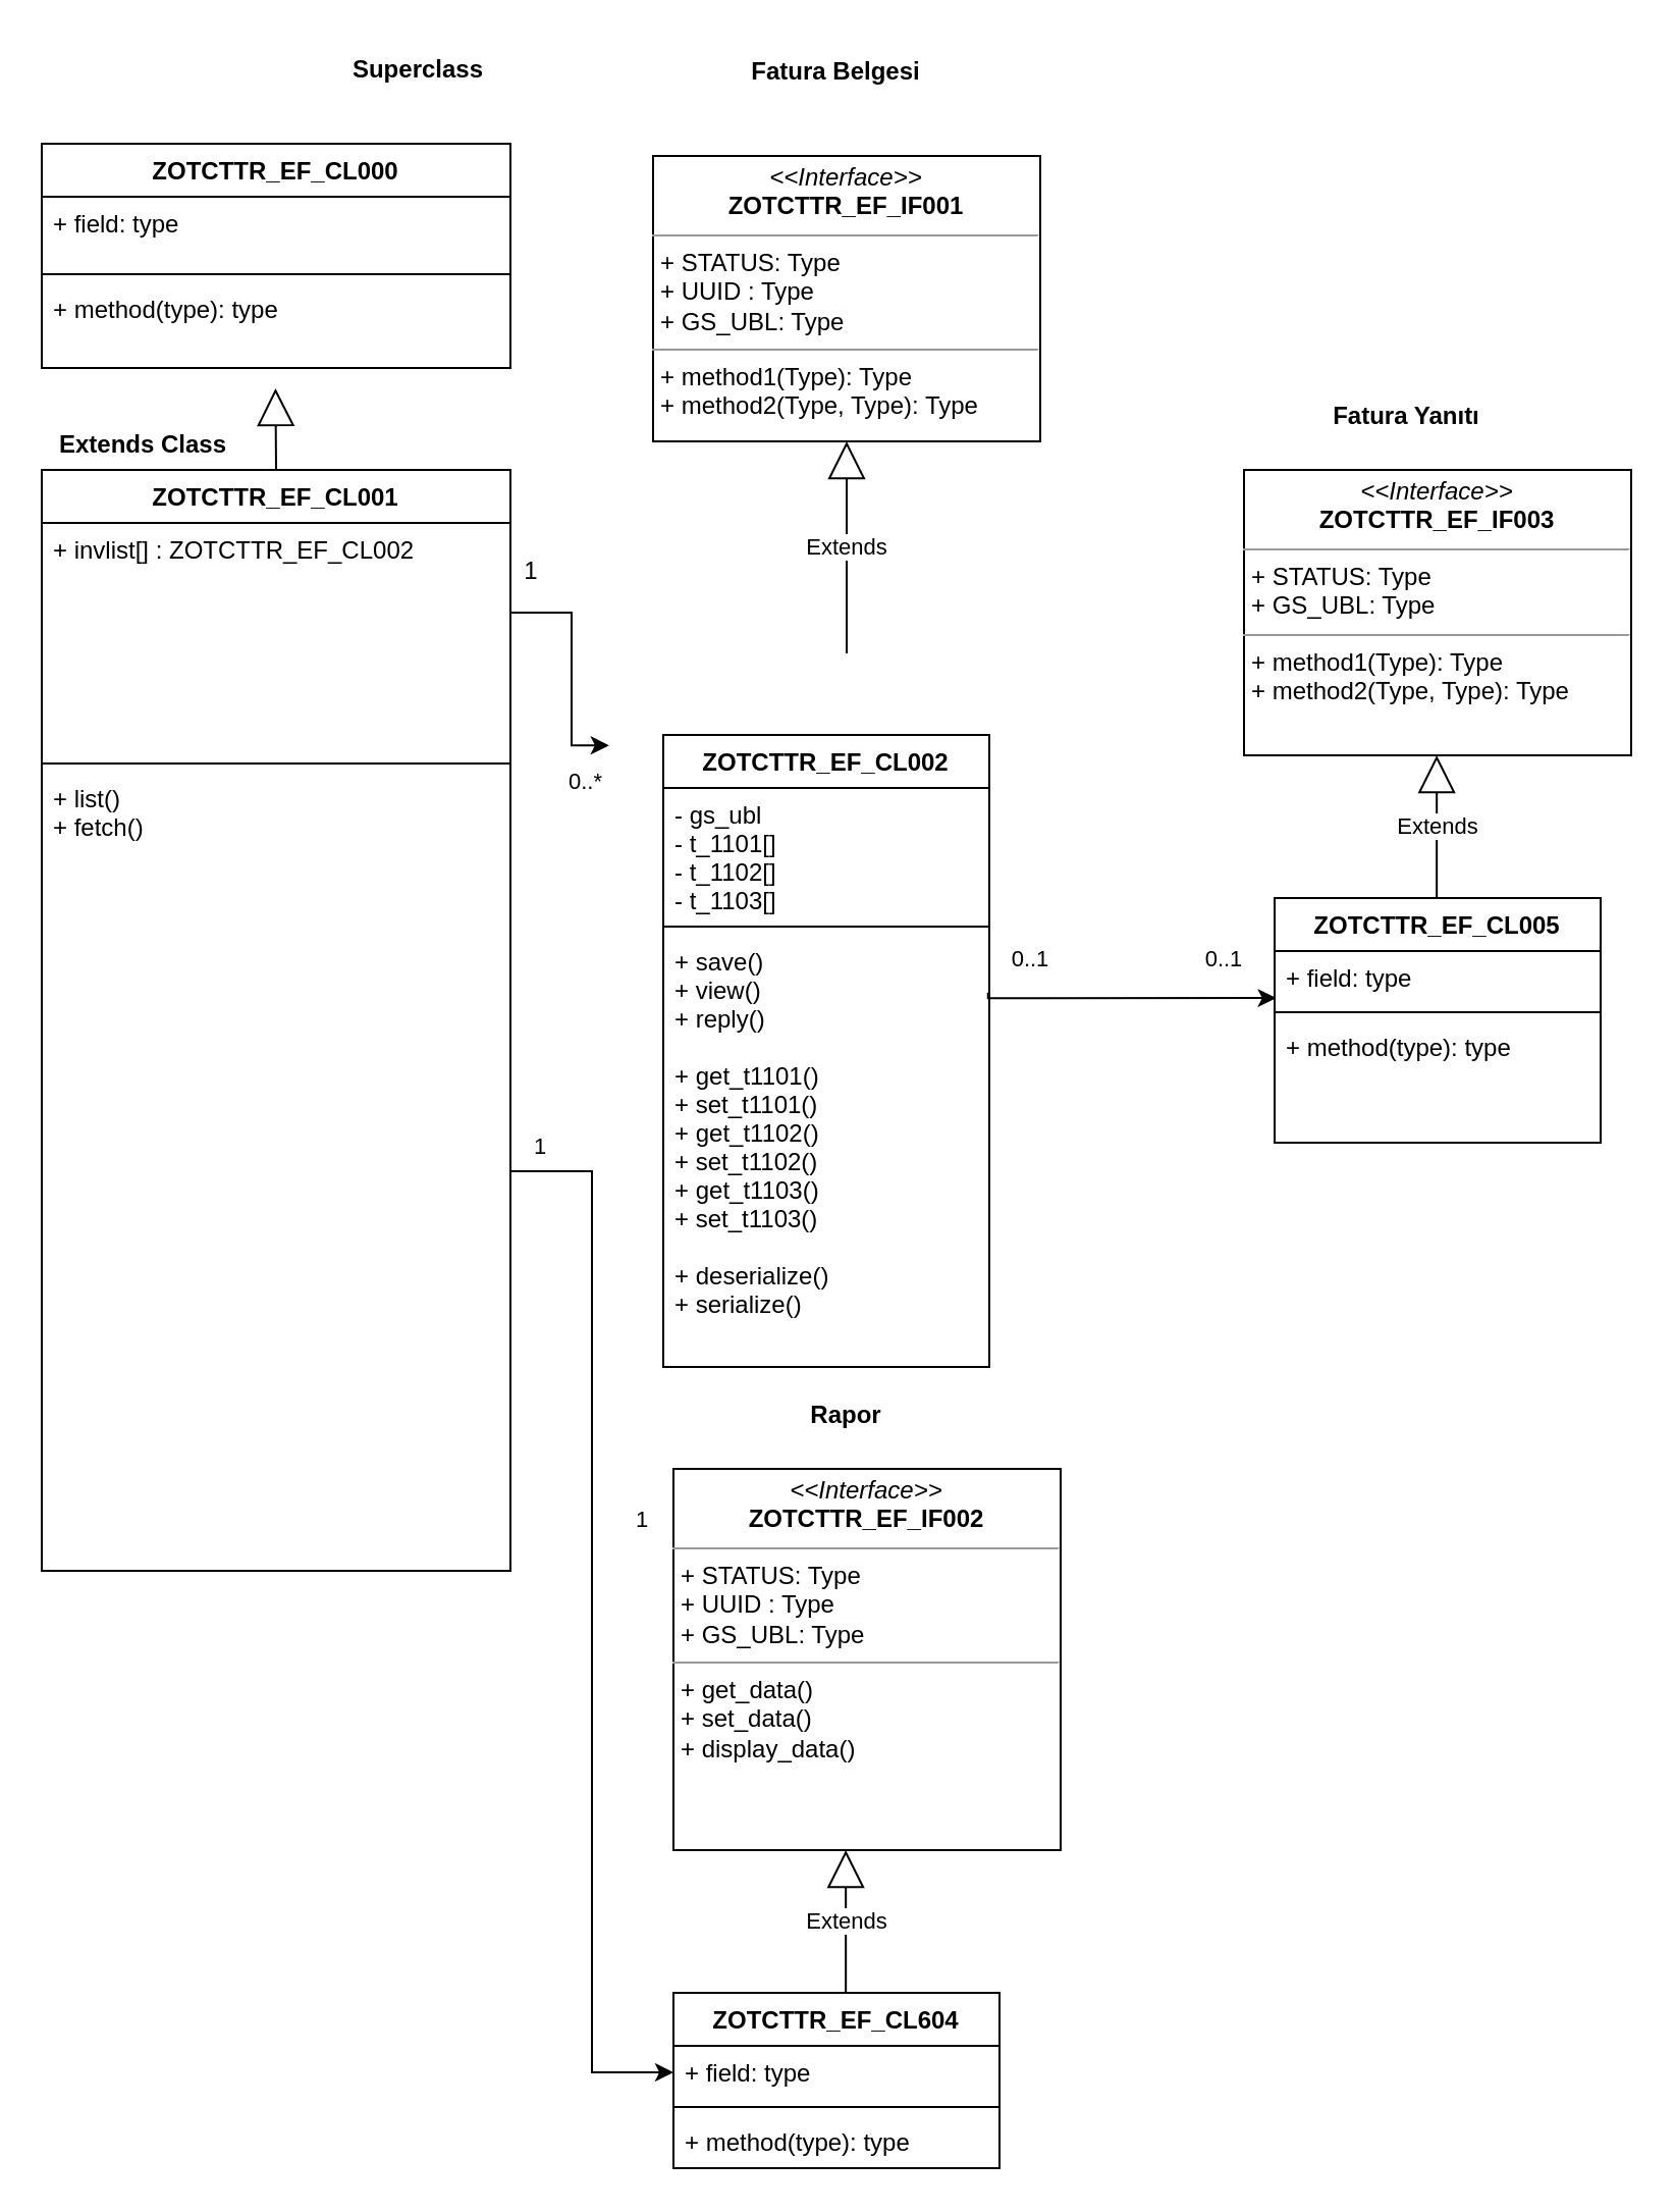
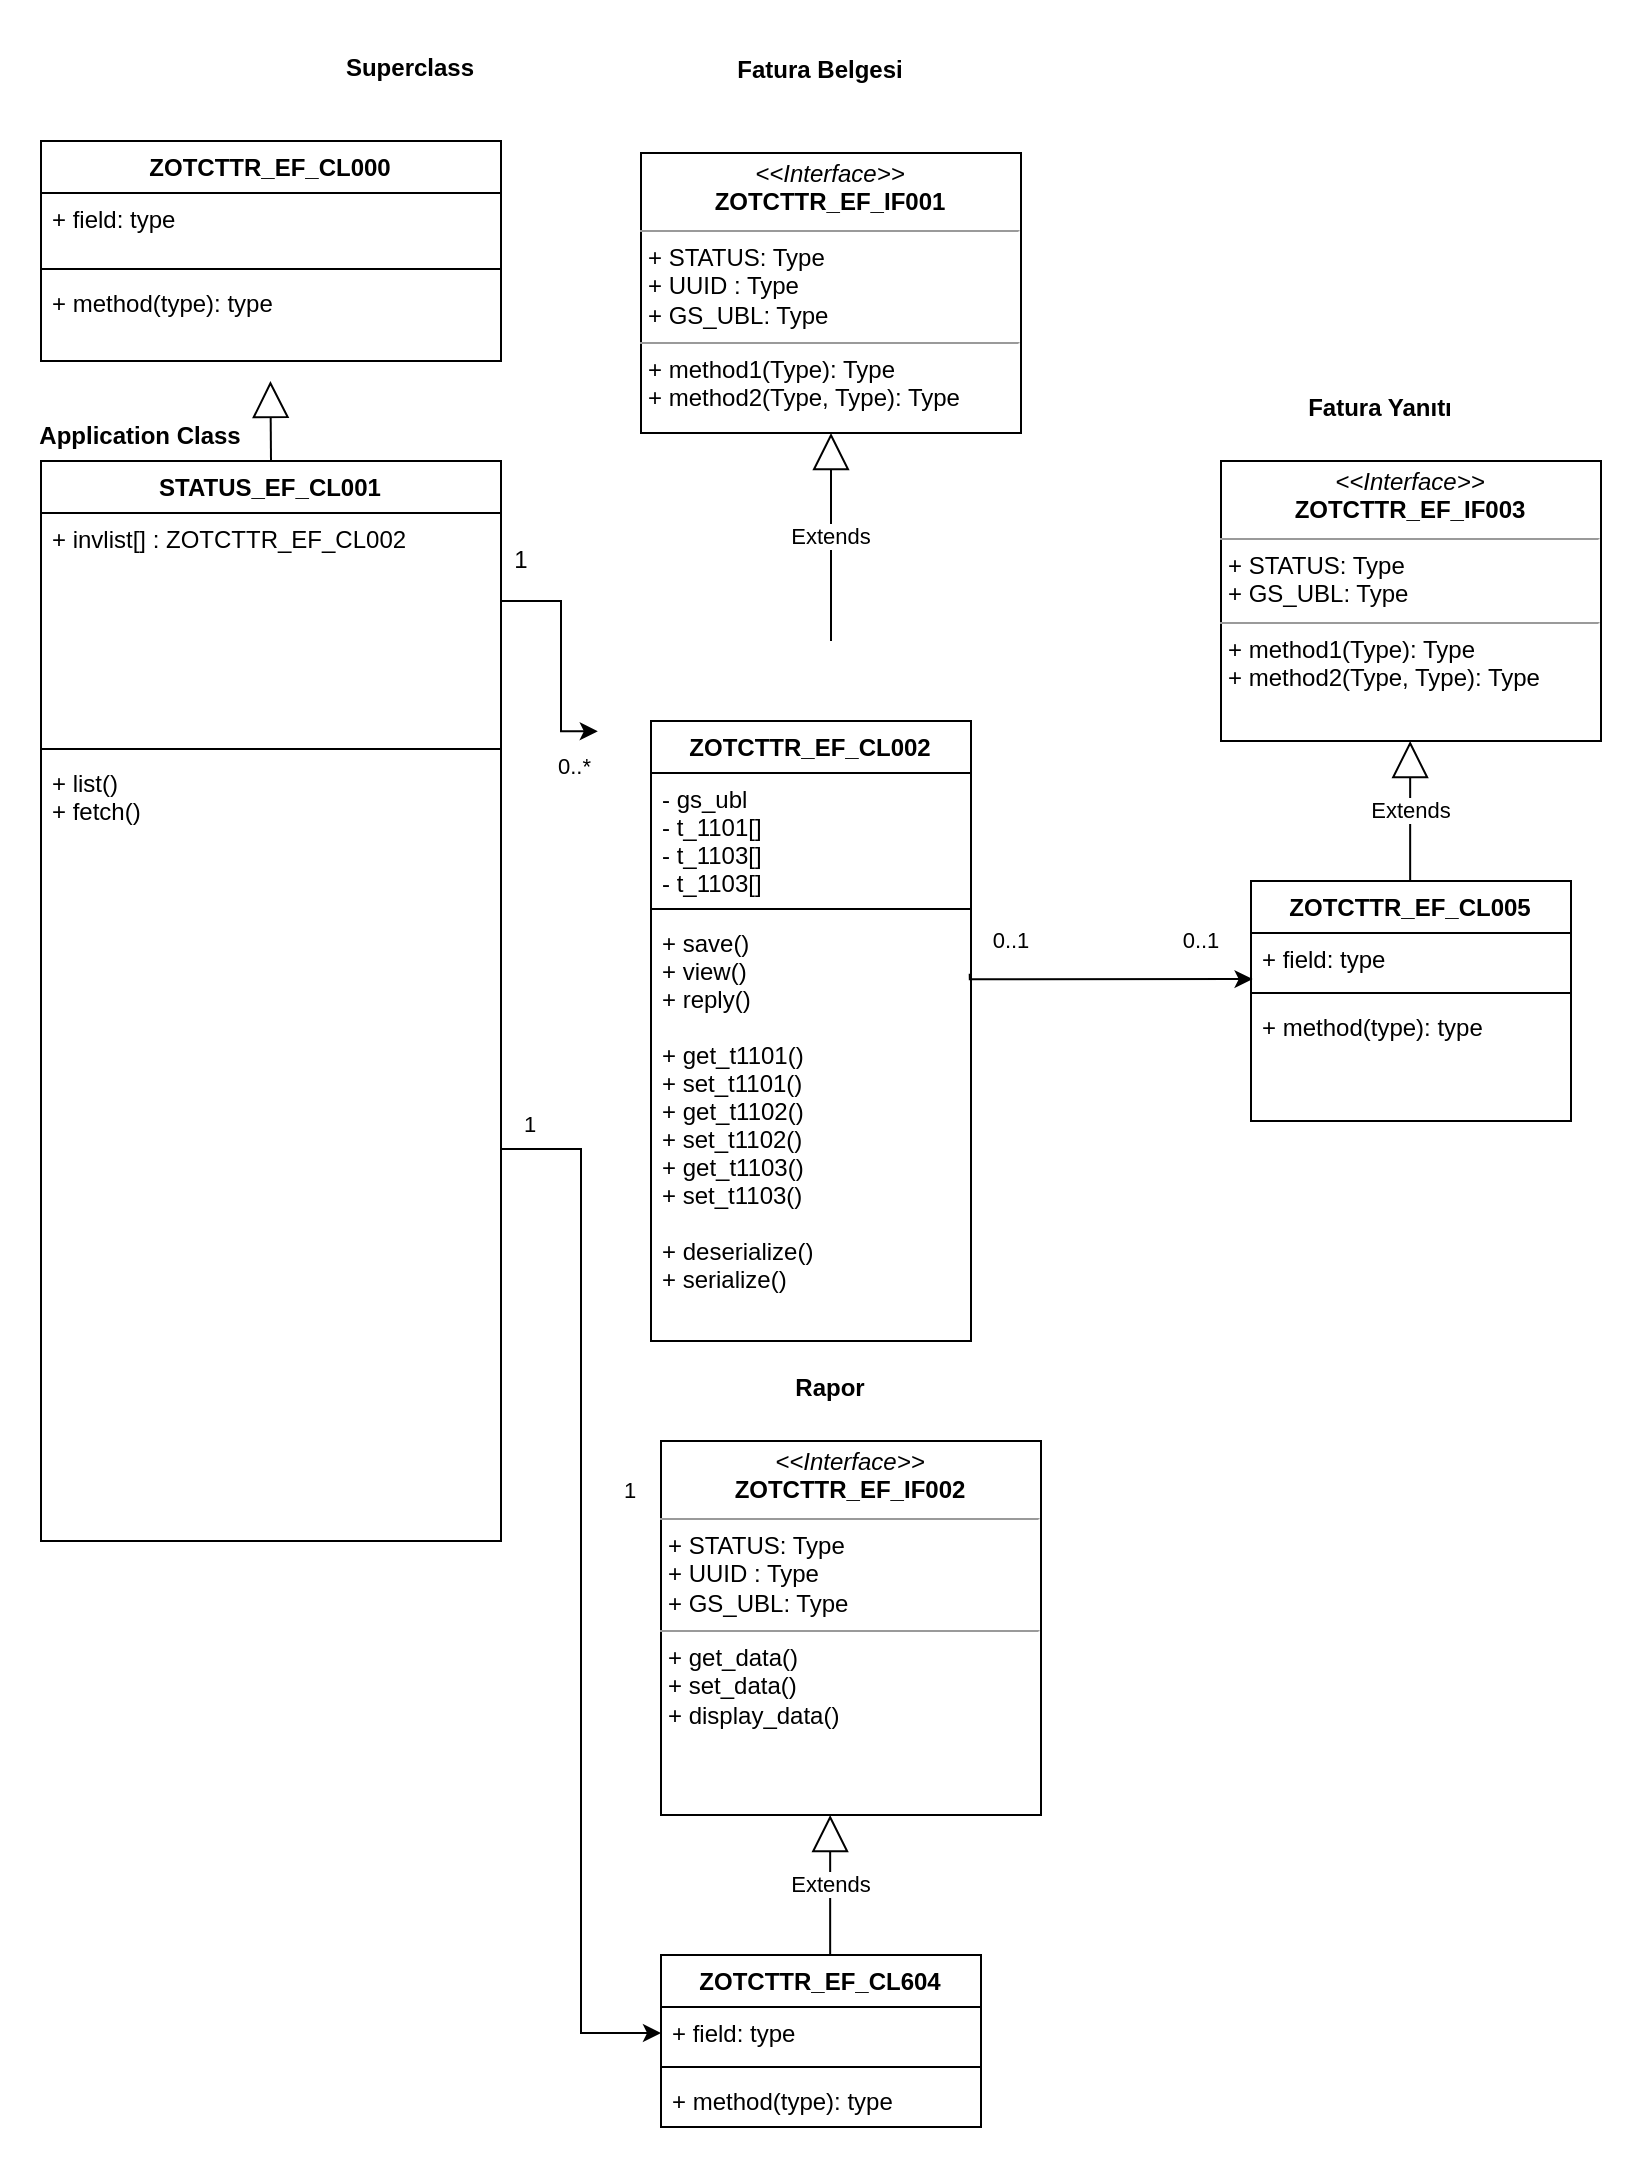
- <mxCell id="42" value="Extends Class" style="text;align=center;fontStyle=1;verticalAlign=middle;spacingLeft=3;spacingRight=3;strokeColor=none;rotatable=0;points=[[0,0.5],[1,0.5]];portConstraint=eastwest;" parent="1" vertex="1"><mxGeometry x="30" y="204" width="80" height="26" as="geometry" /></mxCell>
+ <mxCell id="42" value="Application Class" style="text;align=center;fontStyle=1;verticalAlign=middle;spacingLeft=3;spacingRight=3;strokeColor=none;rotatable=0;points=[[0,0.5],[1,0.5]];portConstraint=eastwest;" parent="1" vertex="1"><mxGeometry x="30" y="204" width="80" height="26" as="geometry" /></mxCell>
- <mxCell id="19" value="ZOTCTTR_EF_CL001" style="swimlane;fontStyle=1;align=center;verticalAlign=top;childLayout=stackLayout;horizontal=1;startSize=26;horizontalStack=0;resizeParent=1;resizeParentMax=0;resizeLast=0;collapsible=1;marginBottom=0;" parent="1" vertex="1"><mxGeometry x="20" y="230" width="230" height="540" as="geometry" /></mxCell>
+ <mxCell id="19" value="STATUS_EF_CL001" style="swimlane;fontStyle=1;align=center;verticalAlign=top;childLayout=stackLayout;horizontal=1;startSize=26;horizontalStack=0;resizeParent=1;resizeParentMax=0;resizeLast=0;collapsible=1;marginBottom=0;" parent="1" vertex="1"><mxGeometry x="20" y="230" width="230" height="540" as="geometry" /></mxCell>
- <mxCell id="11" value="- gs_ubl&#10;- t_1101[]&#10;- t_1102[]&#10;- t_1103[]&#10;" style="text;strokeColor=none;fillColor=none;align=left;verticalAlign=top;spacingLeft=4;spacingRight=4;overflow=hidden;rotatable=0;points=[[0,0.5],[1,0.5]];portConstraint=eastwest;" parent="10" vertex="1"><mxGeometry y="26" width="160" height="64" as="geometry" /></mxCell>
+ <mxCell id="11" value="- gs_ubl&#10;- t_1101[]&#10;- t_1103[]&#10;- t_1103[]&#10;" style="text;strokeColor=none;fillColor=none;align=left;verticalAlign=top;spacingLeft=4;spacingRight=4;overflow=hidden;rotatable=0;points=[[0,0.5],[1,0.5]];portConstraint=eastwest;" parent="10" vertex="1"><mxGeometry y="26" width="160" height="64" as="geometry" /></mxCell>
